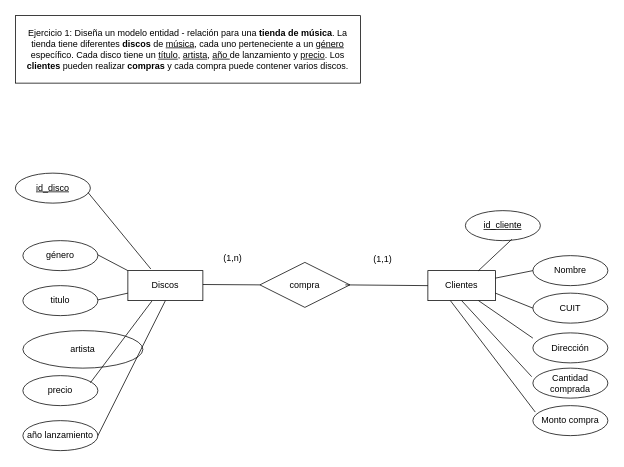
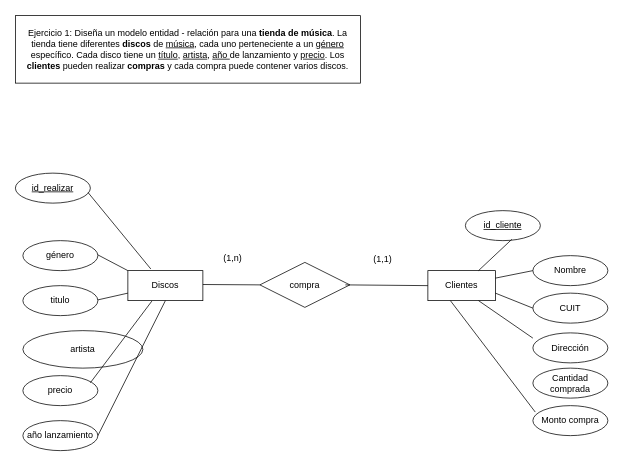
- <mxCell id="5" value="id_disco" style="ellipse;whiteSpace=wrap;html=1;align=center;fontStyle=4;labelBackgroundColor=none;" vertex="1" parent="1"><mxGeometry x="20" y="230" width="100" height="40" as="geometry" /></mxCell>
+ <mxCell id="5" value="id_realizar" style="ellipse;whiteSpace=wrap;html=1;align=center;fontStyle=4;labelBackgroundColor=none;" vertex="1" parent="1"><mxGeometry x="20" y="230" width="100" height="40" as="geometry" /></mxCell>
- <mxCell id="28" value="" style="endArrow=none;html=1;rounded=0;fontColor=default;exitX=0.5;exitY=1;exitDx=0;exitDy=0;entryX=-0.016;entryY=0.285;entryDx=0;entryDy=0;entryPerimeter=0;labelBackgroundColor=none;" edge="1" parent="1" source="4" target="21"><mxGeometry relative="1" as="geometry"><mxPoint x="550" y="478" as="sourcePoint" /><mxPoint x="710" y="478" as="targetPoint" /></mxGeometry></mxCell>
